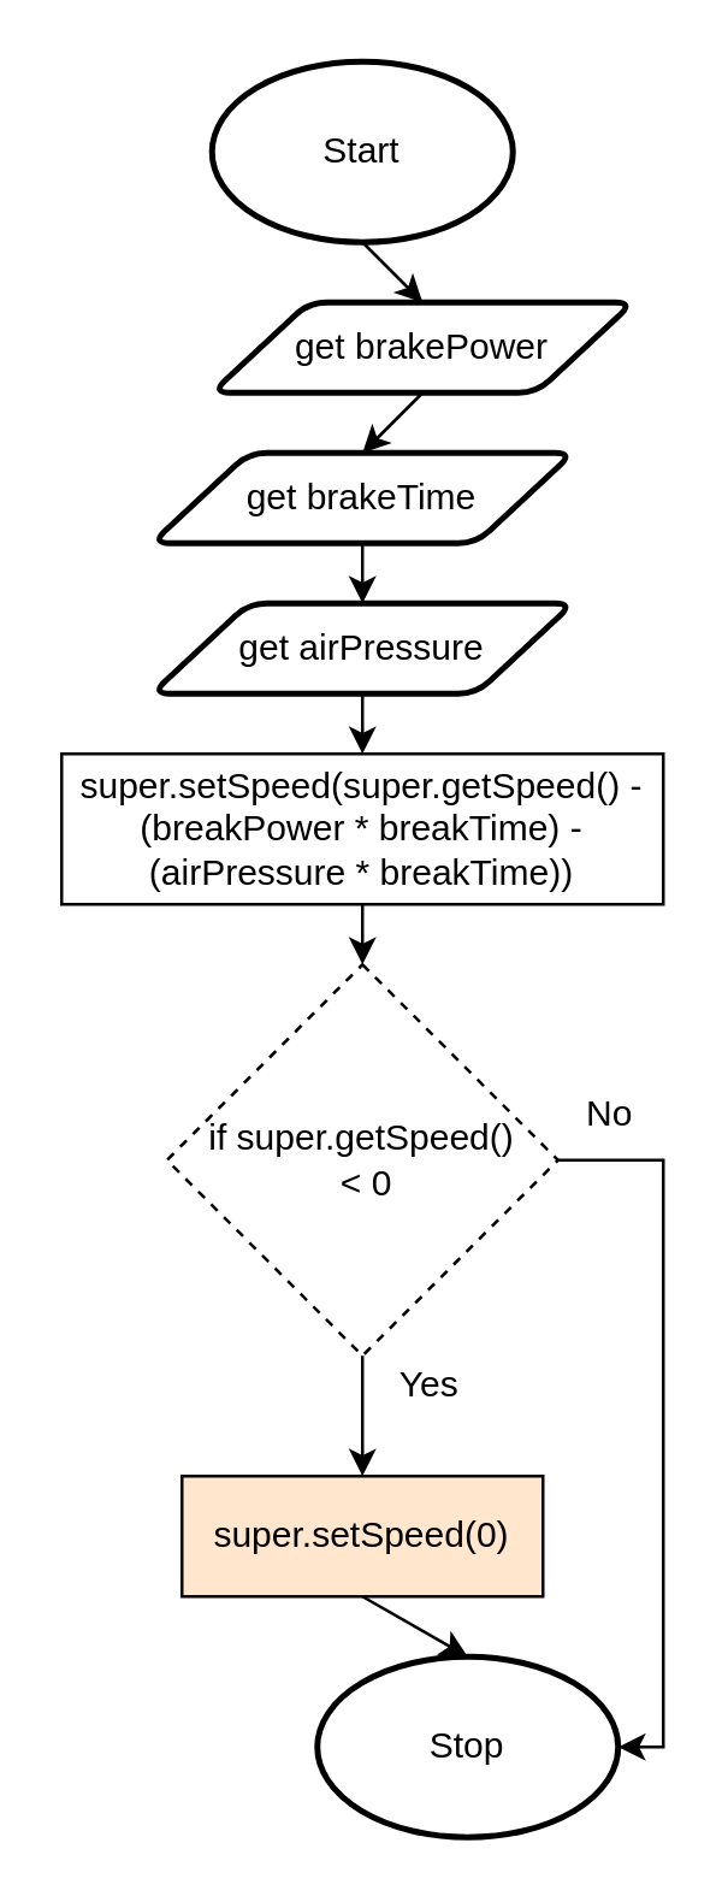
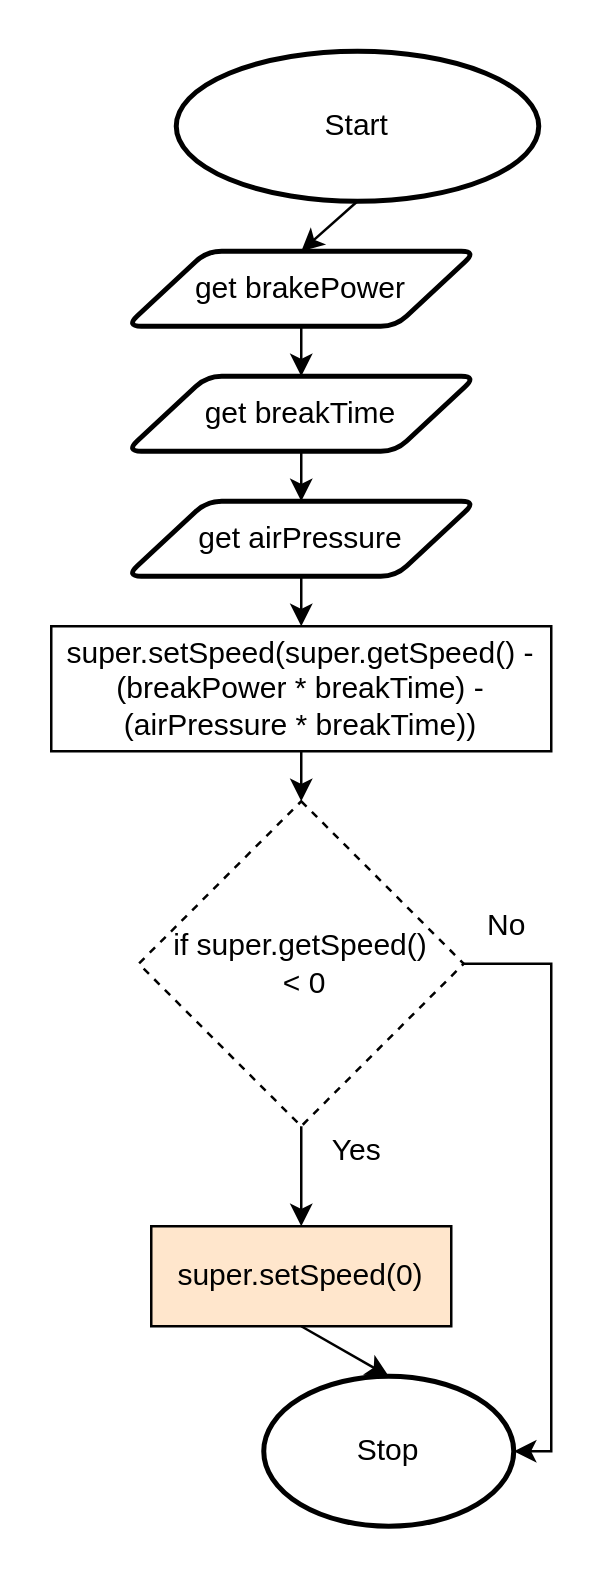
- <mxCell id="3" value="Start" style="strokeWidth=2;html=1;shape=mxgraph.flowchart.start_1;whiteSpace=wrap;" parent="1" vertex="1"><mxGeometry x="70" y="20" width="100" height="60" as="geometry" /></mxCell>
+ <mxCell id="3" value="Start" style="strokeWidth=2;html=1;shape=mxgraph.flowchart.start_1;whiteSpace=wrap;" parent="1" vertex="1"><mxGeometry x="70" y="20" width="145" height="60" as="geometry" /></mxCell>
- <mxCell id="5" value="get brakePower" style="shape=parallelogram;html=1;strokeWidth=2;perimeter=parallelogramPerimeter;whiteSpace=wrap;rounded=1;arcSize=12;size=0.23;" parent="1" vertex="1"><mxGeometry x="70" y="100" width="140" height="30" as="geometry" /></mxCell>
+ <mxCell id="5" value="get brakePower" style="shape=parallelogram;html=1;strokeWidth=2;perimeter=parallelogramPerimeter;whiteSpace=wrap;rounded=1;arcSize=12;size=0.23;" parent="1" vertex="1"><mxGeometry x="50" y="100" width="140" height="30" as="geometry" /></mxCell>
- <mxCell id="17" value="get brakeTime" style="shape=parallelogram;html=1;strokeWidth=2;perimeter=parallelogramPerimeter;whiteSpace=wrap;rounded=1;arcSize=12;size=0.23;" vertex="1" parent="1"><mxGeometry x="50" y="150" width="140" height="30" as="geometry" /></mxCell>
+ <mxCell id="17" value="get breakTime" style="shape=parallelogram;html=1;strokeWidth=2;perimeter=parallelogramPerimeter;whiteSpace=wrap;rounded=1;arcSize=12;size=0.23;" vertex="1" parent="1"><mxGeometry x="50" y="150" width="140" height="30" as="geometry" /></mxCell>
